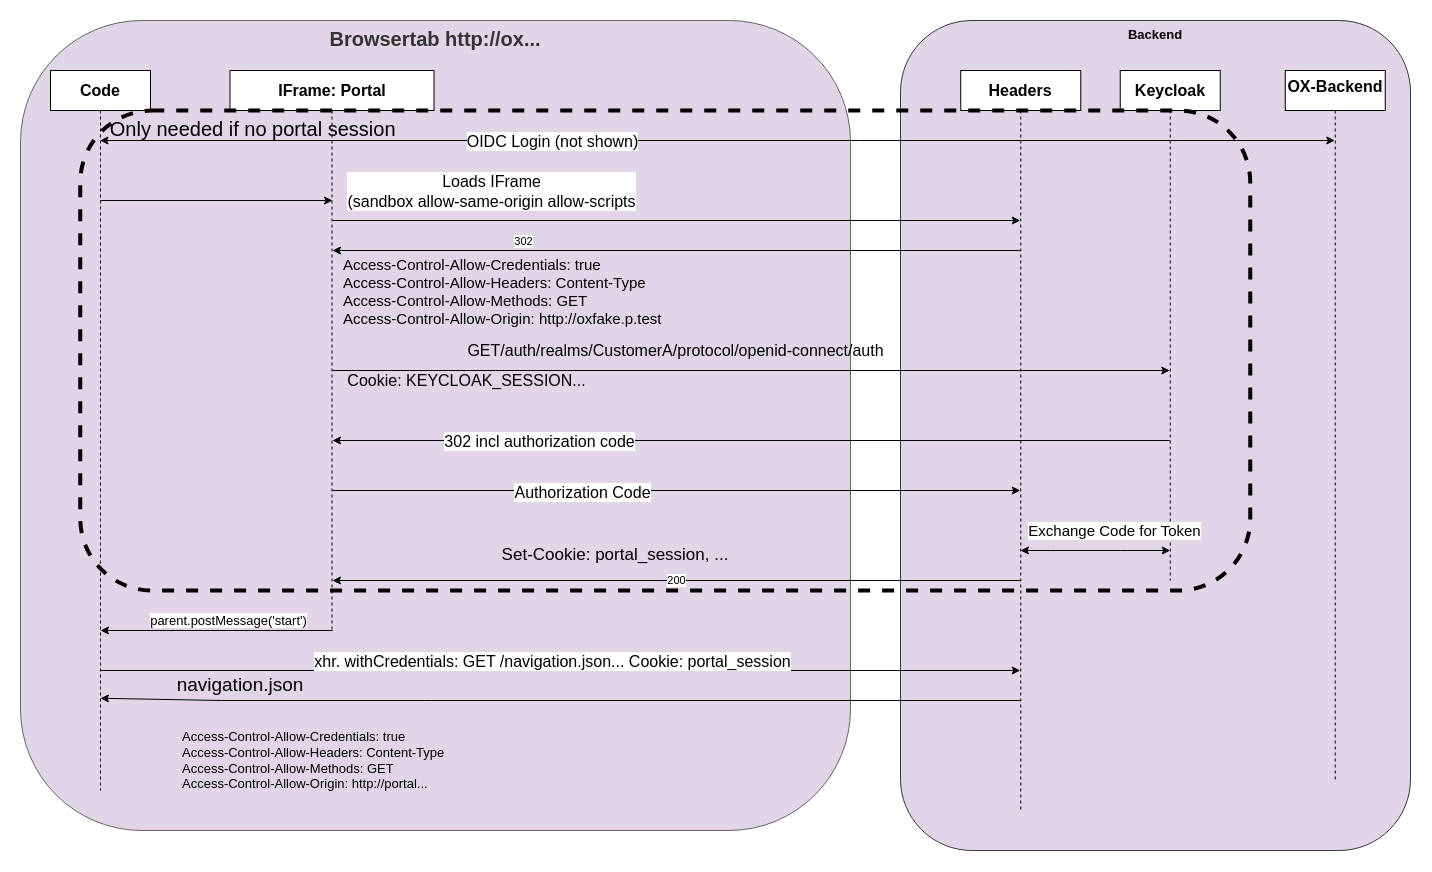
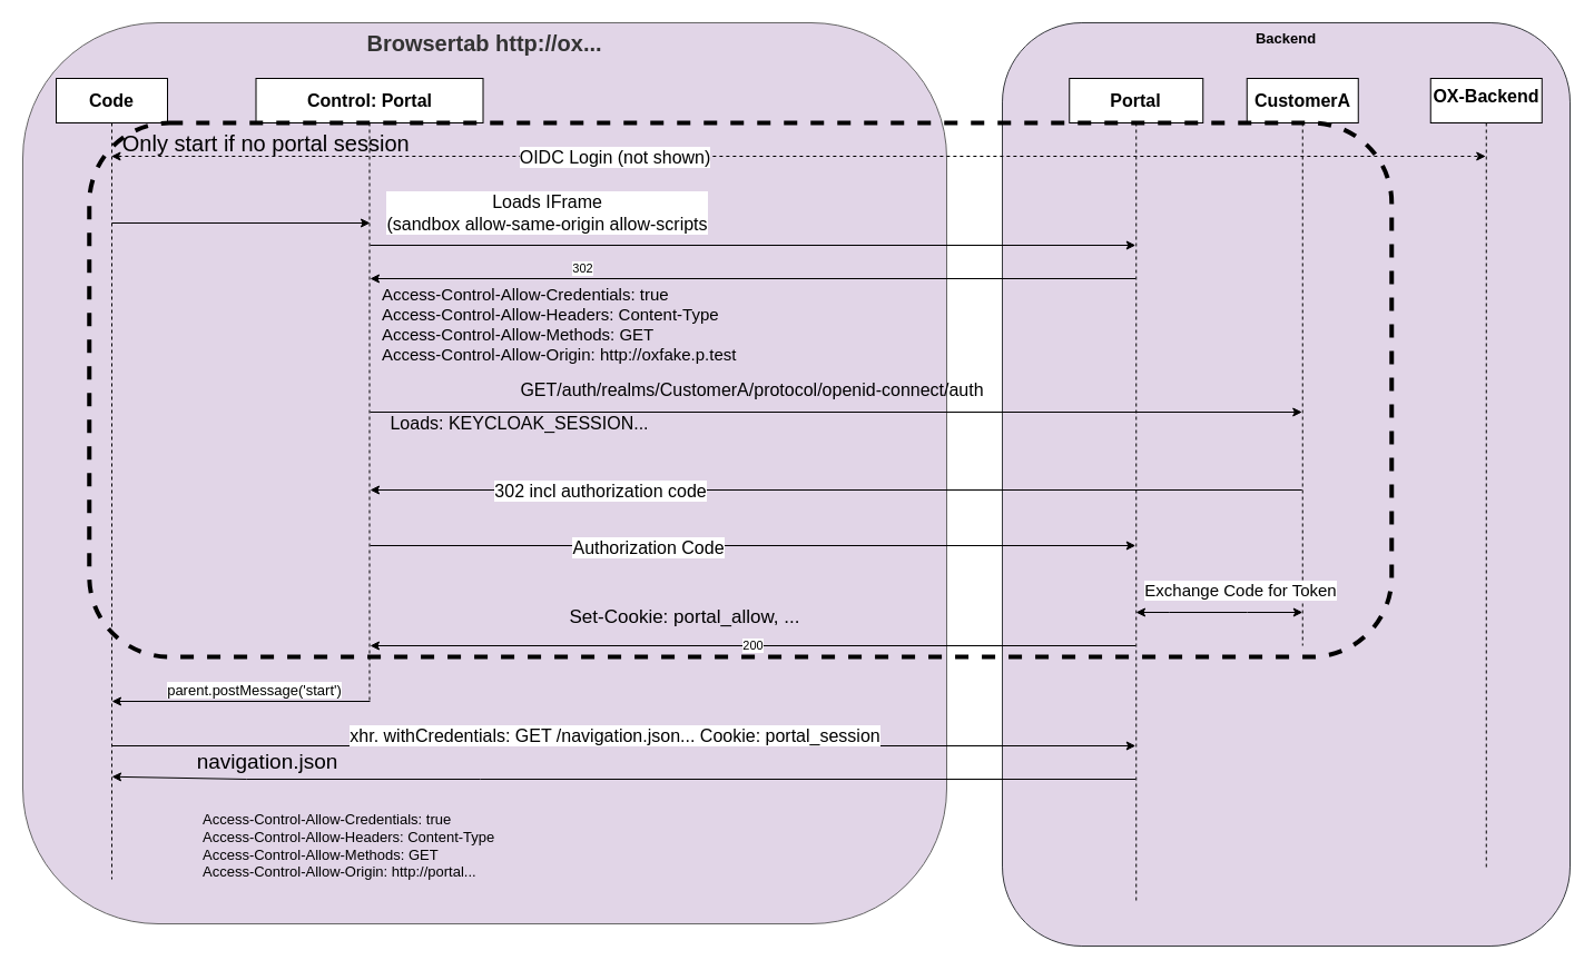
- <mxCell id="9" value="IFrame: Portal" style="shape=umlLifeline;perimeter=lifelinePerimeter;whiteSpace=wrap;html=1;container=1;collapsible=0;recursiveResize=0;outlineConnect=0;fontSize=16;fontStyle=1" parent="1" vertex="1"><mxGeometry x="229.5" y="70" width="204" height="560" as="geometry" /></mxCell>
+ <mxCell id="9" value="Control: Portal" style="shape=umlLifeline;perimeter=lifelinePerimeter;whiteSpace=wrap;html=1;container=1;collapsible=0;recursiveResize=0;outlineConnect=0;fontSize=16;fontStyle=1" parent="1" vertex="1"><mxGeometry x="229.5" y="70" width="204" height="560" as="geometry" /></mxCell>
- <mxCell id="13" value="Headers" style="shape=umlLifeline;perimeter=lifelinePerimeter;whiteSpace=wrap;html=1;container=1;collapsible=0;recursiveResize=0;outlineConnect=0;size=40;fontSize=16;fontStyle=1" parent="1" vertex="1"><mxGeometry x="960.25" y="70" width="120" height="740" as="geometry" /></mxCell>
+ <mxCell id="13" value="Portal" style="shape=umlLifeline;perimeter=lifelinePerimeter;whiteSpace=wrap;html=1;container=1;collapsible=0;recursiveResize=0;outlineConnect=0;size=40;fontSize=16;fontStyle=1" parent="1" vertex="1"><mxGeometry x="960.25" y="70" width="120" height="740" as="geometry" /></mxCell>
- <mxCell id="15" value="Keycloak" style="shape=umlLifeline;perimeter=lifelinePerimeter;whiteSpace=wrap;html=1;container=1;collapsible=0;recursiveResize=0;outlineConnect=0;fontSize=16;fontStyle=1" parent="1" vertex="1"><mxGeometry x="1119.75" y="70" width="100" height="510" as="geometry" /></mxCell>
+ <mxCell id="15" value="CustomerA" style="shape=umlLifeline;perimeter=lifelinePerimeter;whiteSpace=wrap;html=1;container=1;collapsible=0;recursiveResize=0;outlineConnect=0;fontSize=16;fontStyle=1" parent="1" vertex="1"><mxGeometry x="1119.75" y="70" width="100" height="510" as="geometry" /></mxCell>
- <mxCell id="33" value="&lt;font style=&quot;font-size: 20px&quot;&gt;&amp;nbsp; &amp;nbsp; &amp;nbsp;Only needed if no portal session&lt;/font&gt;" style="rounded=1;whiteSpace=wrap;html=1;fillColor=none;dashed=1;strokeWidth=4;align=left;verticalAlign=top;" parent="1" vertex="1"><mxGeometry x="79.75" y="110" width="1170" height="480" as="geometry" /></mxCell>
+ <mxCell id="33" value="&lt;font style=&quot;font-size: 20px&quot;&gt;&amp;nbsp; &amp;nbsp; &amp;nbsp;Only start if no portal session&lt;/font&gt;" style="rounded=1;whiteSpace=wrap;html=1;fillColor=none;dashed=1;strokeWidth=4;align=left;verticalAlign=top;" parent="1" vertex="1"><mxGeometry x="79.75" y="110" width="1170" height="480" as="geometry" /></mxCell>
- <mxCell id="29" value="" style="endArrow=classic;startArrow=classic;html=1;rounded=0;fontSize=13;" parent="1" source="6" target="28" edge="1"><mxGeometry width="50" height="50" relative="1" as="geometry"><mxPoint x="570" y="420" as="sourcePoint" /><mxPoint x="620" y="370" as="targetPoint" /><Array as="points"><mxPoint x="860" y="140" /></Array></mxGeometry></mxCell>
+ <mxCell id="29" value="" style="endArrow=classic;startArrow=classic;html=1;rounded=0;fontSize=13;dashed=1;" parent="1" source="6" target="28" edge="1"><mxGeometry width="50" height="50" relative="1" as="geometry"><mxPoint x="570" y="420" as="sourcePoint" /><mxPoint x="620" y="370" as="targetPoint" /><Array as="points"><mxPoint x="860" y="140" /></Array></mxGeometry></mxCell>
- <mxCell id="19" value="Cookie: KEYCLOAK_SESSION..." style="text;html=1;align=center;verticalAlign=middle;resizable=0;points=[];autosize=1;strokeColor=none;fillColor=none;fontSize=16;" parent="1" vertex="1"><mxGeometry x="335.5" y="370" width="260" height="20" as="geometry" /></mxCell>
+ <mxCell id="19" value="Loads: KEYCLOAK_SESSION..." style="text;html=1;align=center;verticalAlign=middle;resizable=0;points=[];autosize=1;strokeColor=none;fillColor=none;fontSize=16;" parent="1" vertex="1"><mxGeometry x="335.5" y="370" width="260" height="20" as="geometry" /></mxCell>
- <mxCell id="24" value="&lt;font style=&quot;font-size: 17px&quot;&gt;Set-Cookie: portal_session, ...&lt;br&gt;&lt;br&gt;&lt;/font&gt;" style="text;html=1;strokeColor=none;fillColor=none;align=center;verticalAlign=middle;whiteSpace=wrap;rounded=0;fontSize=13;" parent="1" vertex="1"><mxGeometry x="380" y="550" width="470" height="30" as="geometry" /></mxCell>
+ <mxCell id="24" value="&lt;font style=&quot;font-size: 17px&quot;&gt;Set-Cookie: portal_allow, ...&lt;br&gt;&lt;br&gt;&lt;/font&gt;" style="text;html=1;strokeColor=none;fillColor=none;align=center;verticalAlign=middle;whiteSpace=wrap;rounded=0;fontSize=13;" parent="1" vertex="1"><mxGeometry x="380" y="550" width="470" height="30" as="geometry" /></mxCell>
